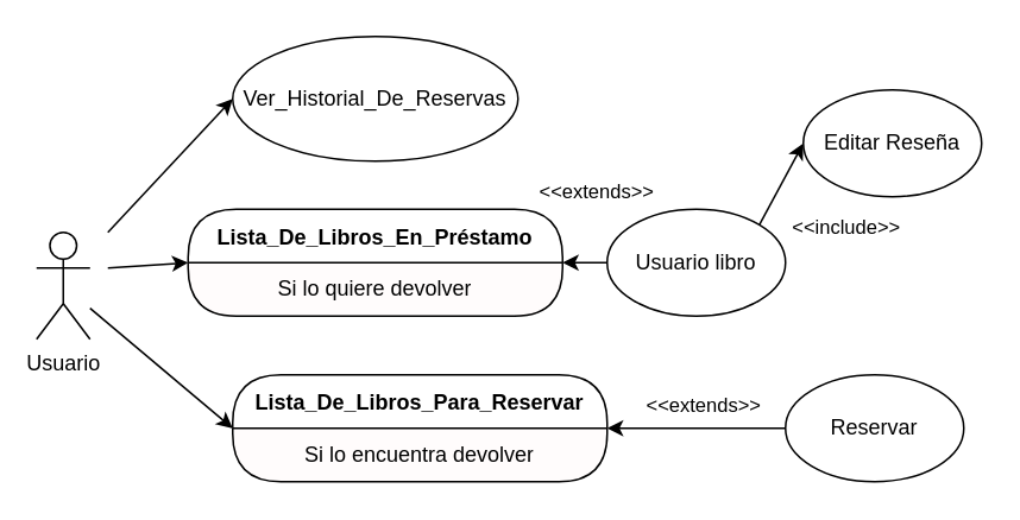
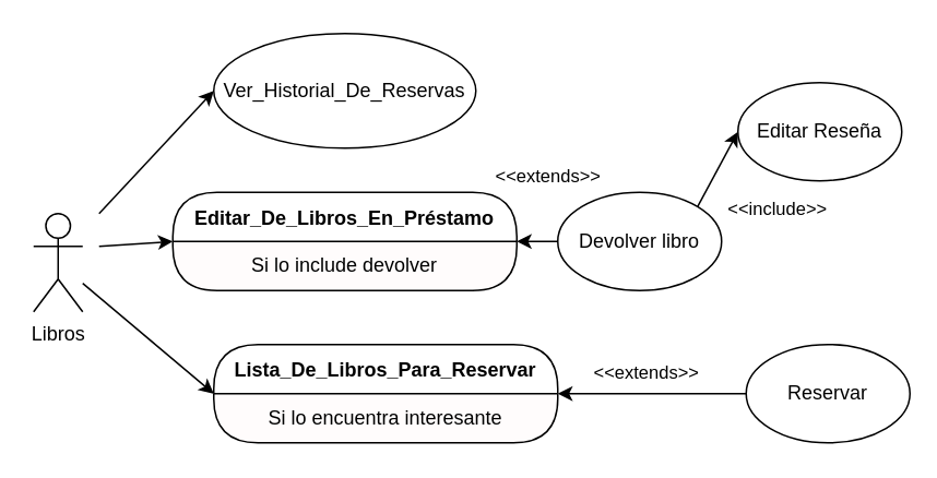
- <mxCell id="13" value="Lista_De_Libros_En_Préstamo" style="swimlane;fontStyle=1;align=center;verticalAlign=middle;childLayout=stackLayout;horizontal=1;startSize=30;horizontalStack=0;resizeParent=0;resizeLast=1;container=0;collapsible=0;rounded=1;arcSize=30;swimlaneFillColor=#FFFCFC;dropTarget=0;" vertex="1" parent="1"><mxGeometry x="105" y="117" width="210" height="60" as="geometry" /></mxCell>
+ <mxCell id="13" value="Editar_De_Libros_En_Préstamo" style="swimlane;fontStyle=1;align=center;verticalAlign=middle;childLayout=stackLayout;horizontal=1;startSize=30;horizontalStack=0;resizeParent=0;resizeLast=1;container=0;collapsible=0;rounded=1;arcSize=30;swimlaneFillColor=#FFFCFC;dropTarget=0;" vertex="1" parent="1"><mxGeometry x="105" y="117" width="210" height="60" as="geometry" /></mxCell>
- <mxCell id="12" value="Usuario libro" style="ellipse;whiteSpace=wrap;html=1;" vertex="1" parent="1"><mxGeometry x="340" y="117" width="100" height="60" as="geometry" /></mxCell>
+ <mxCell id="12" value="Devolver libro" style="ellipse;whiteSpace=wrap;html=1;" vertex="1" parent="1"><mxGeometry x="340" y="117" width="100" height="60" as="geometry" /></mxCell>
- <mxCell id="14" value="Si lo quiere devolver" style="text;html=1;strokeColor=none;fillColor=none;align=center;verticalAlign=middle;spacingLeft=4;spacingRight=4;whiteSpace=wrap;overflow=hidden;rotatable=0;fontColor=#000000;" vertex="1" parent="13"><mxGeometry y="30" width="210" height="30" as="geometry" /></mxCell>
+ <mxCell id="14" value="Si lo include devolver" style="text;html=1;strokeColor=none;fillColor=none;align=center;verticalAlign=middle;spacingLeft=4;spacingRight=4;whiteSpace=wrap;overflow=hidden;rotatable=0;fontColor=#000000;" vertex="1" parent="13"><mxGeometry y="30" width="210" height="30" as="geometry" /></mxCell>
- <mxCell id="2" value="Usuario" style="shape=umlActor;verticalLabelPosition=bottom;verticalAlign=top;html=1;outlineConnect=0;" vertex="1" parent="1"><mxGeometry x="20" y="130" width="30" height="60" as="geometry" /></mxCell>
+ <mxCell id="2" value="Libros" style="shape=umlActor;verticalLabelPosition=bottom;verticalAlign=top;html=1;outlineConnect=0;" vertex="1" parent="1"><mxGeometry x="20" y="130" width="30" height="60" as="geometry" /></mxCell>
- <mxCell id="4" value="Reservar" style="ellipse;whiteSpace=wrap;html=1;" vertex="1" parent="1"><mxGeometry x="440" y="210" width="100" height="60" as="geometry" /></mxCell>
+ <mxCell id="4" value="Reservar" style="ellipse;whiteSpace=wrap;html=1;" vertex="1" parent="1"><mxGeometry x="455" y="210" width="100" height="60" as="geometry" /></mxCell>
- <mxCell id="6" value="Si lo encuentra devolver" style="text;html=1;strokeColor=none;fillColor=none;align=center;verticalAlign=middle;spacingLeft=4;spacingRight=4;whiteSpace=wrap;overflow=hidden;rotatable=0;fontColor=#000000;" vertex="1" parent="5"><mxGeometry y="30" width="210" height="30" as="geometry" /></mxCell>
+ <mxCell id="6" value="Si lo encuentra interesante" style="text;html=1;strokeColor=none;fillColor=none;align=center;verticalAlign=middle;spacingLeft=4;spacingRight=4;whiteSpace=wrap;overflow=hidden;rotatable=0;fontColor=#000000;" vertex="1" parent="5"><mxGeometry y="30" width="210" height="30" as="geometry" /></mxCell>
